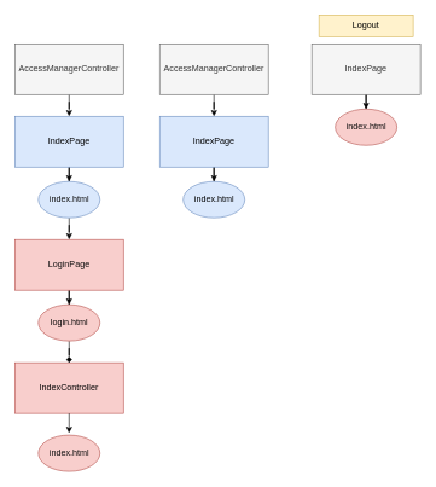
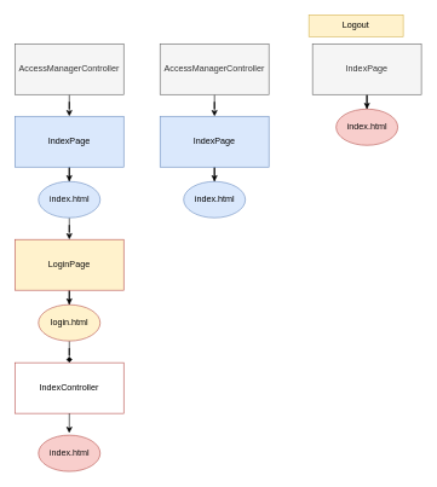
- <mxCell id="9" value="&lt;font color=&quot;#000000&quot;&gt;Logout&lt;/font&gt;" style="text;html=1;strokeColor=#d6b656;fillColor=#fff2cc;align=center;verticalAlign=middle;whiteSpace=wrap;rounded=0;" vertex="1" parent="1"><mxGeometry x="440" y="20" width="130" height="30" as="geometry" /></mxCell>
+ <mxCell id="9" value="&lt;font color=&quot;#000000&quot;&gt;Logout&lt;/font&gt;" style="text;html=1;strokeColor=#d6b656;fillColor=#fff2cc;align=center;verticalAlign=middle;whiteSpace=wrap;rounded=0;" vertex="1" parent="1"><mxGeometry x="425" y="20" width="130" height="30" as="geometry" /></mxCell>
- <mxCell id="7" value="&lt;font color=&quot;#0d0d0d&quot;&gt;LoginPage&lt;/font&gt;" style="rounded=0;whiteSpace=wrap;html=1;fillColor=#f8cecc;strokeColor=#b85450;" vertex="1" parent="1"><mxGeometry x="20" y="330" width="150" height="70" as="geometry" /></mxCell>
+ <mxCell id="7" value="&lt;font color=&quot;#0d0d0d&quot;&gt;LoginPage&lt;/font&gt;" style="rounded=0;whiteSpace=wrap;html=1;fillColor=#fff2cc;strokeColor=#b85450;" vertex="1" parent="1"><mxGeometry x="20" y="330" width="150" height="70" as="geometry" /></mxCell>
- <mxCell id="16" value="&lt;font color=&quot;#000000&quot;&gt;login.html&lt;/font&gt;" style="ellipse;whiteSpace=wrap;html=1;fillColor=#f8cecc;strokeColor=#b85450;" vertex="1" parent="1"><mxGeometry x="52.5" y="420" width="85" height="50" as="geometry" /></mxCell>
+ <mxCell id="16" value="&lt;font color=&quot;#000000&quot;&gt;login.html&lt;/font&gt;" style="ellipse;whiteSpace=wrap;html=1;fillColor=#fff2cc;strokeColor=#b85450;" vertex="1" parent="1"><mxGeometry x="52.5" y="420" width="85" height="50" as="geometry" /></mxCell>
- <mxCell id="8" value="&lt;font color=&quot;#000000&quot;&gt;IndexController&lt;/font&gt;" style="rounded=0;whiteSpace=wrap;html=1;fillColor=#f8cecc;strokeColor=#b85450;" vertex="1" parent="1"><mxGeometry x="20" y="500" width="150" height="70" as="geometry" /></mxCell>
+ <mxCell id="8" value="&lt;font color=&quot;#000000&quot;&gt;IndexController&lt;/font&gt;" style="rounded=0;whiteSpace=wrap;html=1;fillColor=#ffffff;strokeColor=#b85450;" vertex="1" parent="1"><mxGeometry x="20" y="500" width="150" height="70" as="geometry" /></mxCell>
